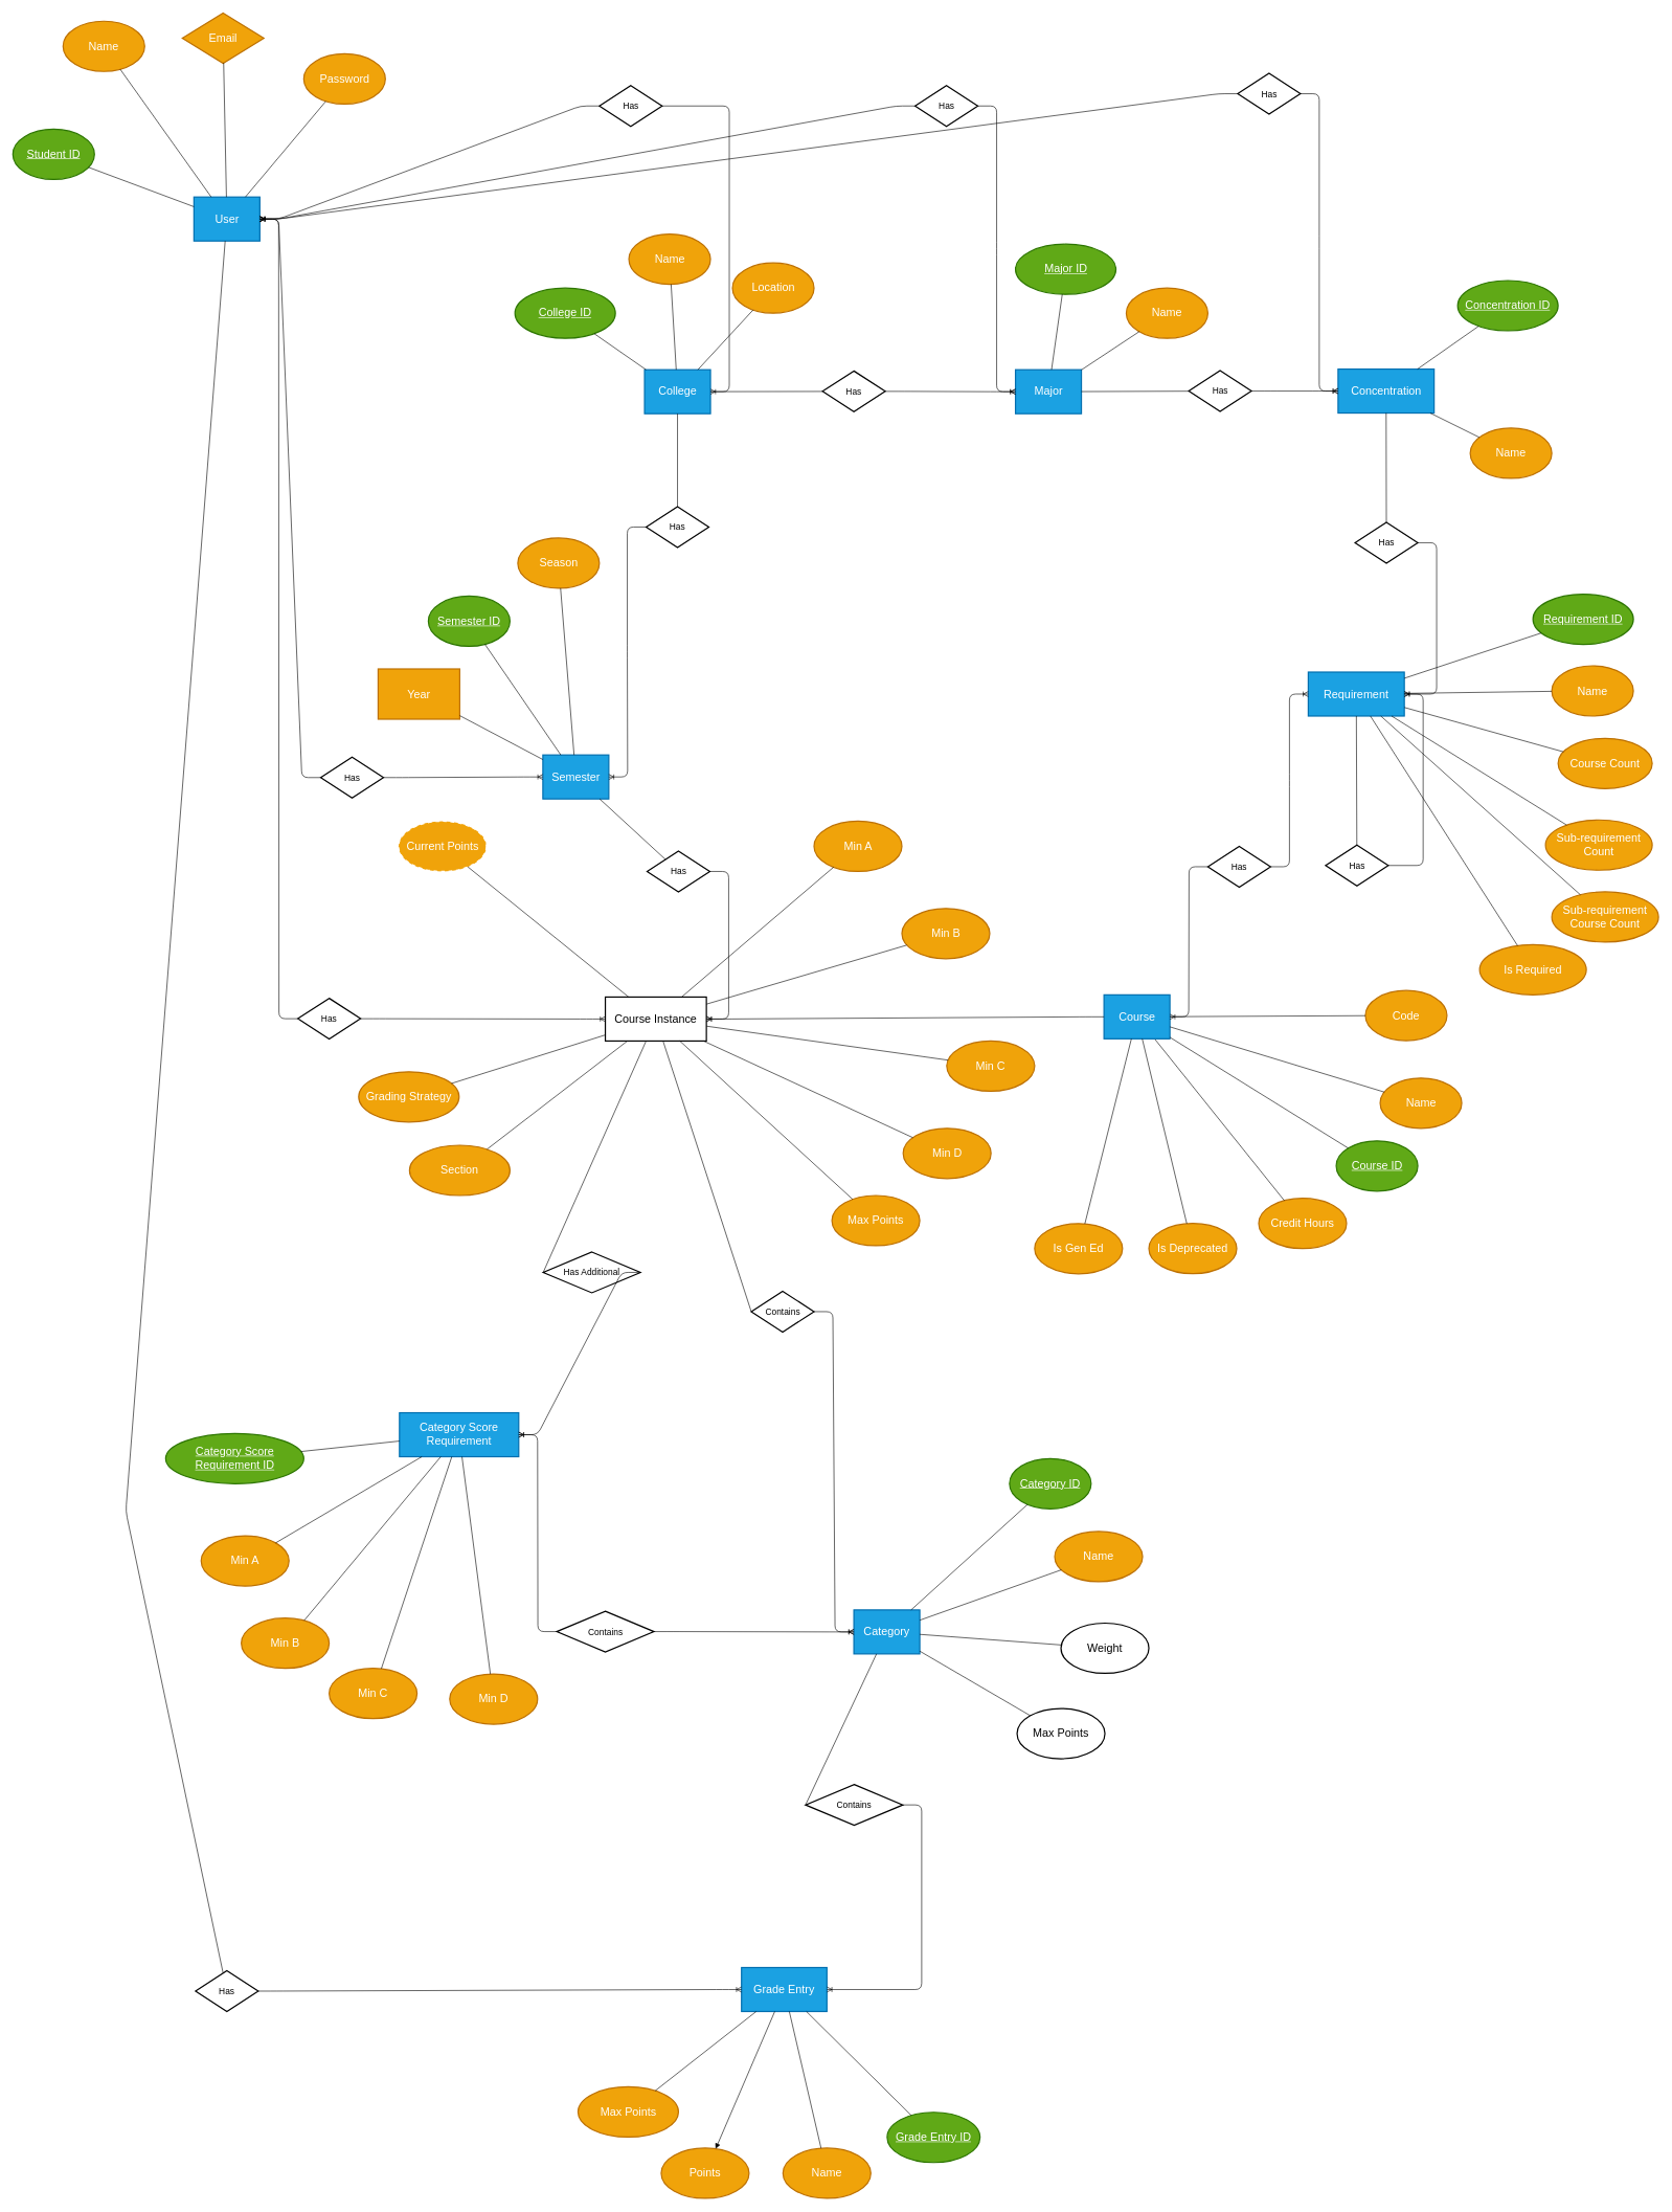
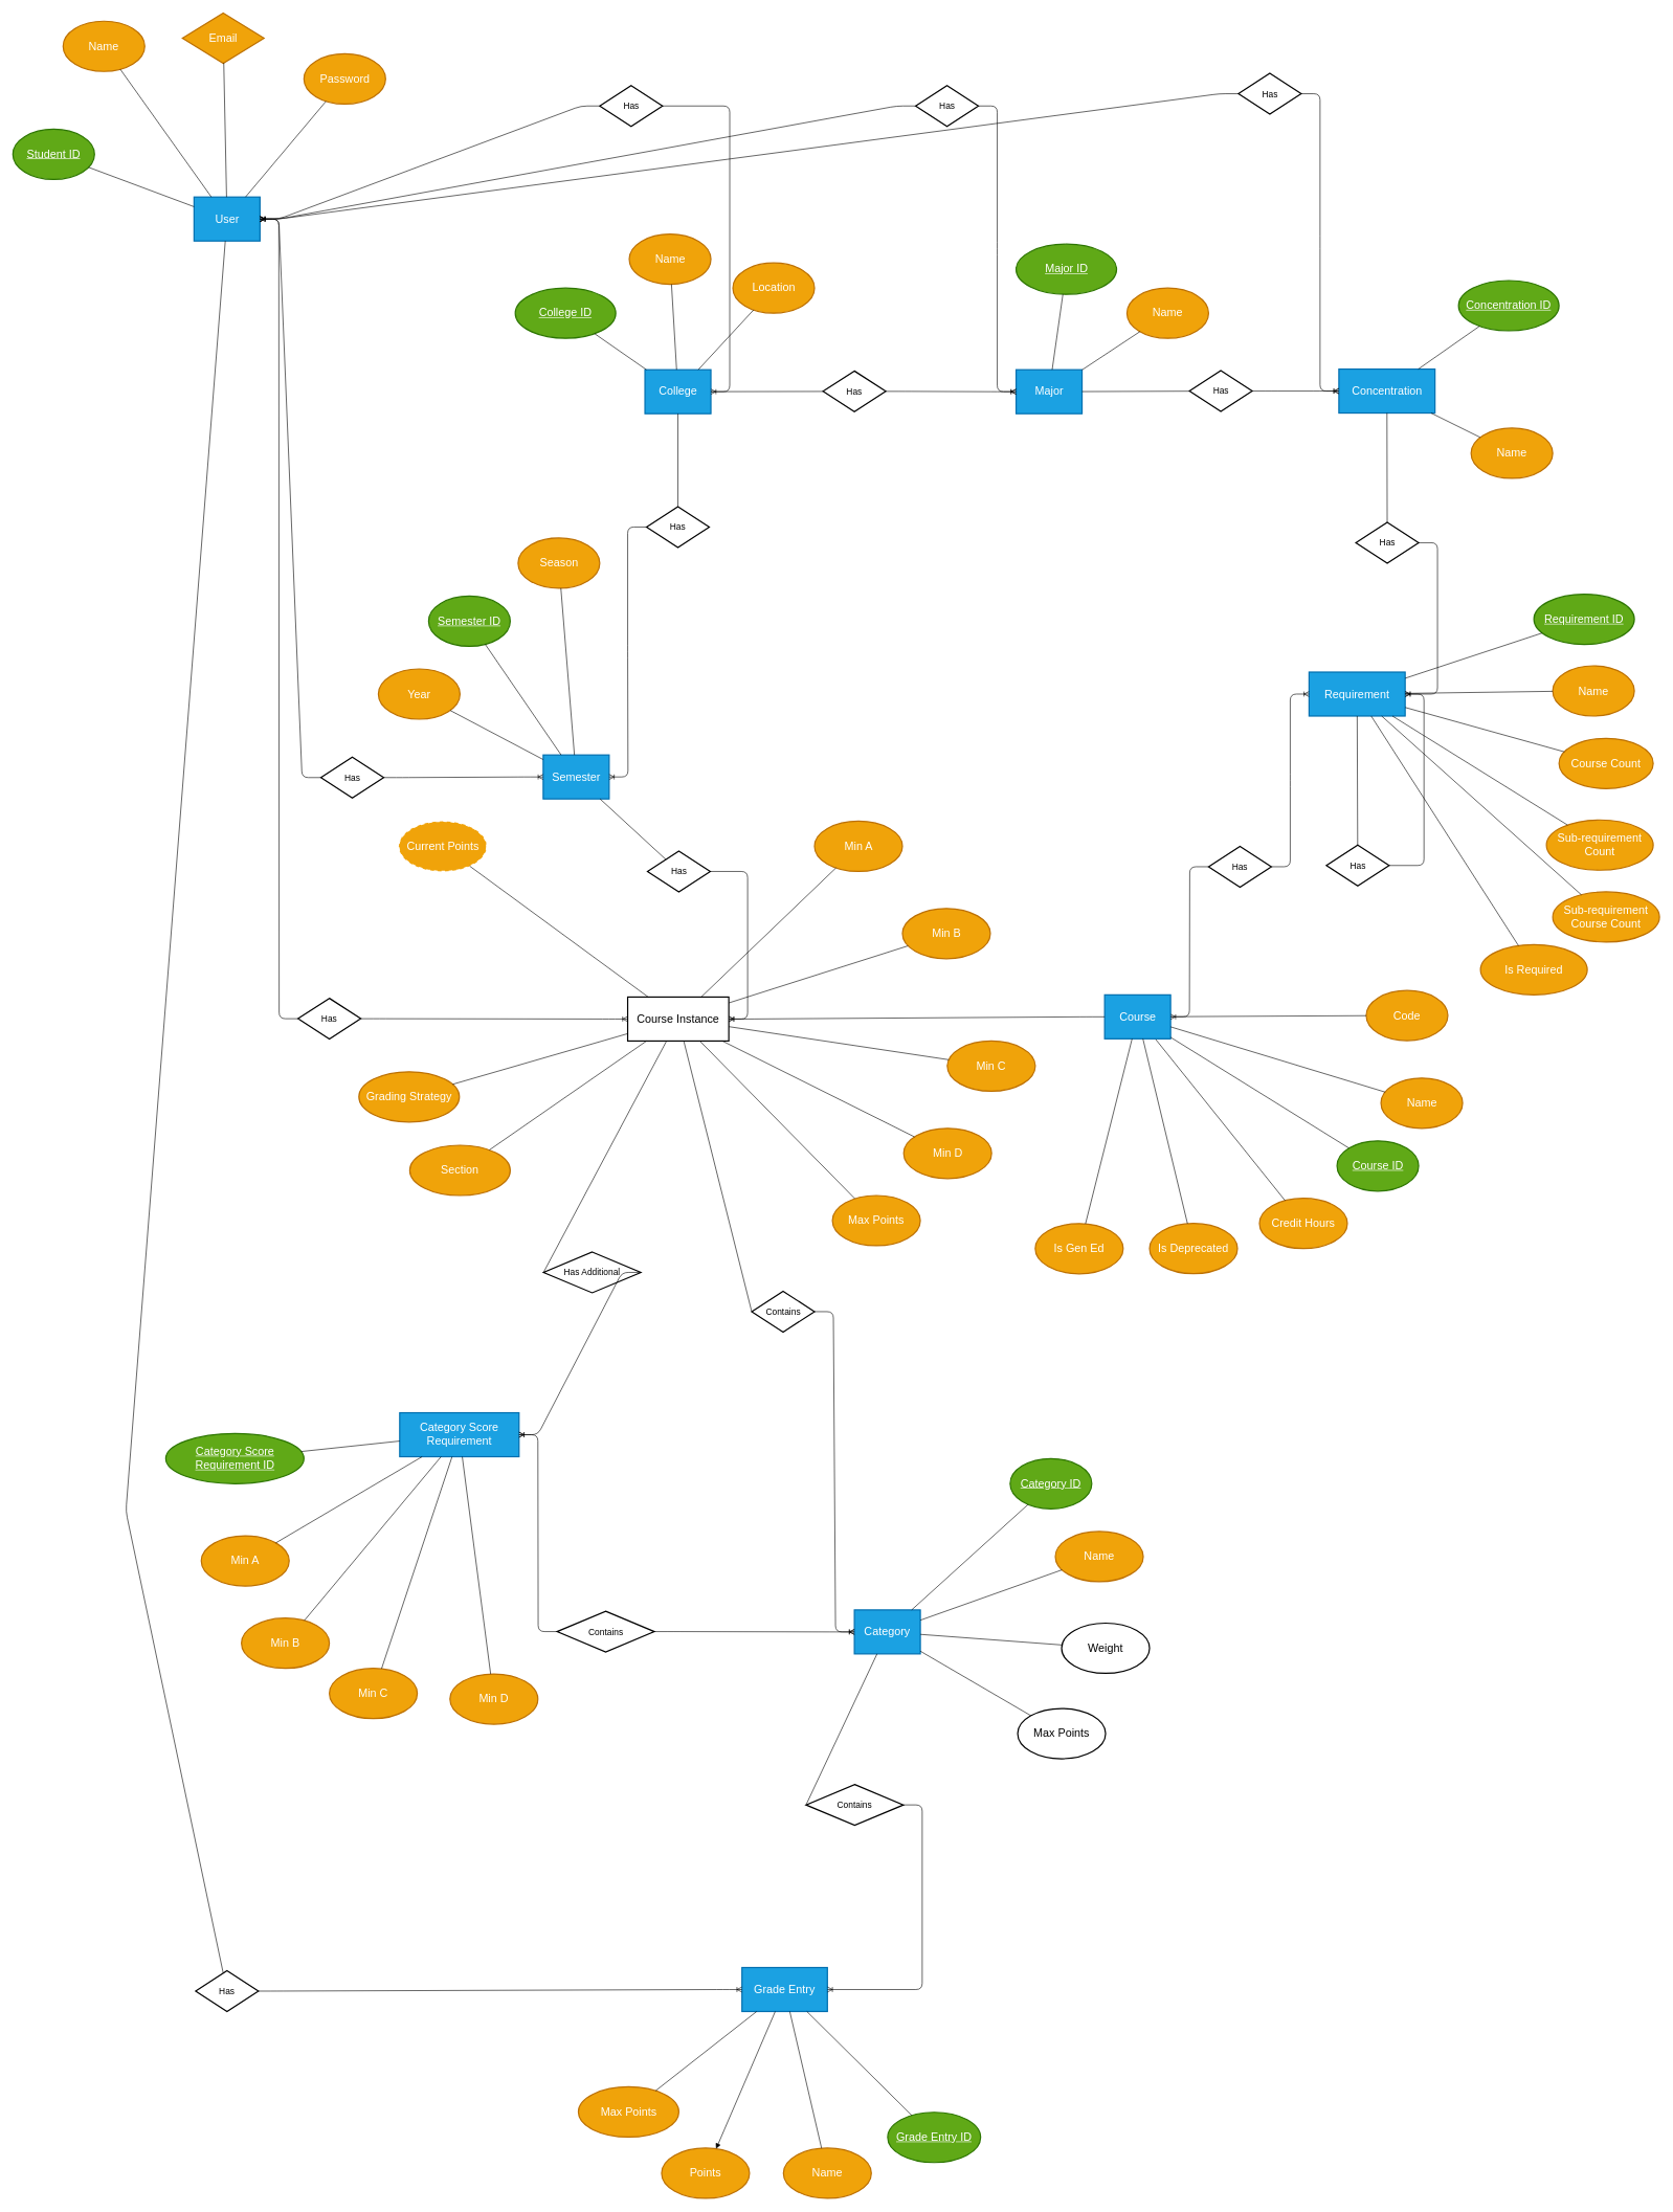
- <mxCell id="4" value="Year" style="whiteSpace=wrap;html=1;strokeWidth=2;fontSize=18;fontStyle=0;fillColor=#f0a30a;strokeColor=#BD7000;fontColor=#ffffff;rounded=0;" parent="1" vertex="1"><mxGeometry x="602" y="1064.5" width="130" height="80" as="geometry" /></mxCell>
+ <mxCell id="4" value="Year" style="ellipse;whiteSpace=wrap;html=1;strokeWidth=2;fontSize=18;fontStyle=0;fillColor=#f0a30a;strokeColor=#BD7000;fontColor=#ffffff;" parent="1" vertex="1"><mxGeometry x="602" y="1064.5" width="130" height="80" as="geometry" /></mxCell>
- <mxCell id="7" value="&lt;font style=&quot;font-size: 18px&quot;&gt;Course Instance&lt;/font&gt;" style="strokeWidth=2;whiteSpace=wrap;html=1;align=center;fontSize=14;" parent="1" vertex="1"><mxGeometry x="964" y="1587" width="161" height="70" as="geometry" /></mxCell>
+ <mxCell id="7" value="&lt;font style=&quot;font-size: 18px&quot;&gt;Course Instance&lt;/font&gt;" style="strokeWidth=2;whiteSpace=wrap;html=1;align=center;fontSize=14;" parent="1" vertex="1"><mxGeometry x="999" y="1587" width="161" height="70" as="geometry" /></mxCell>
